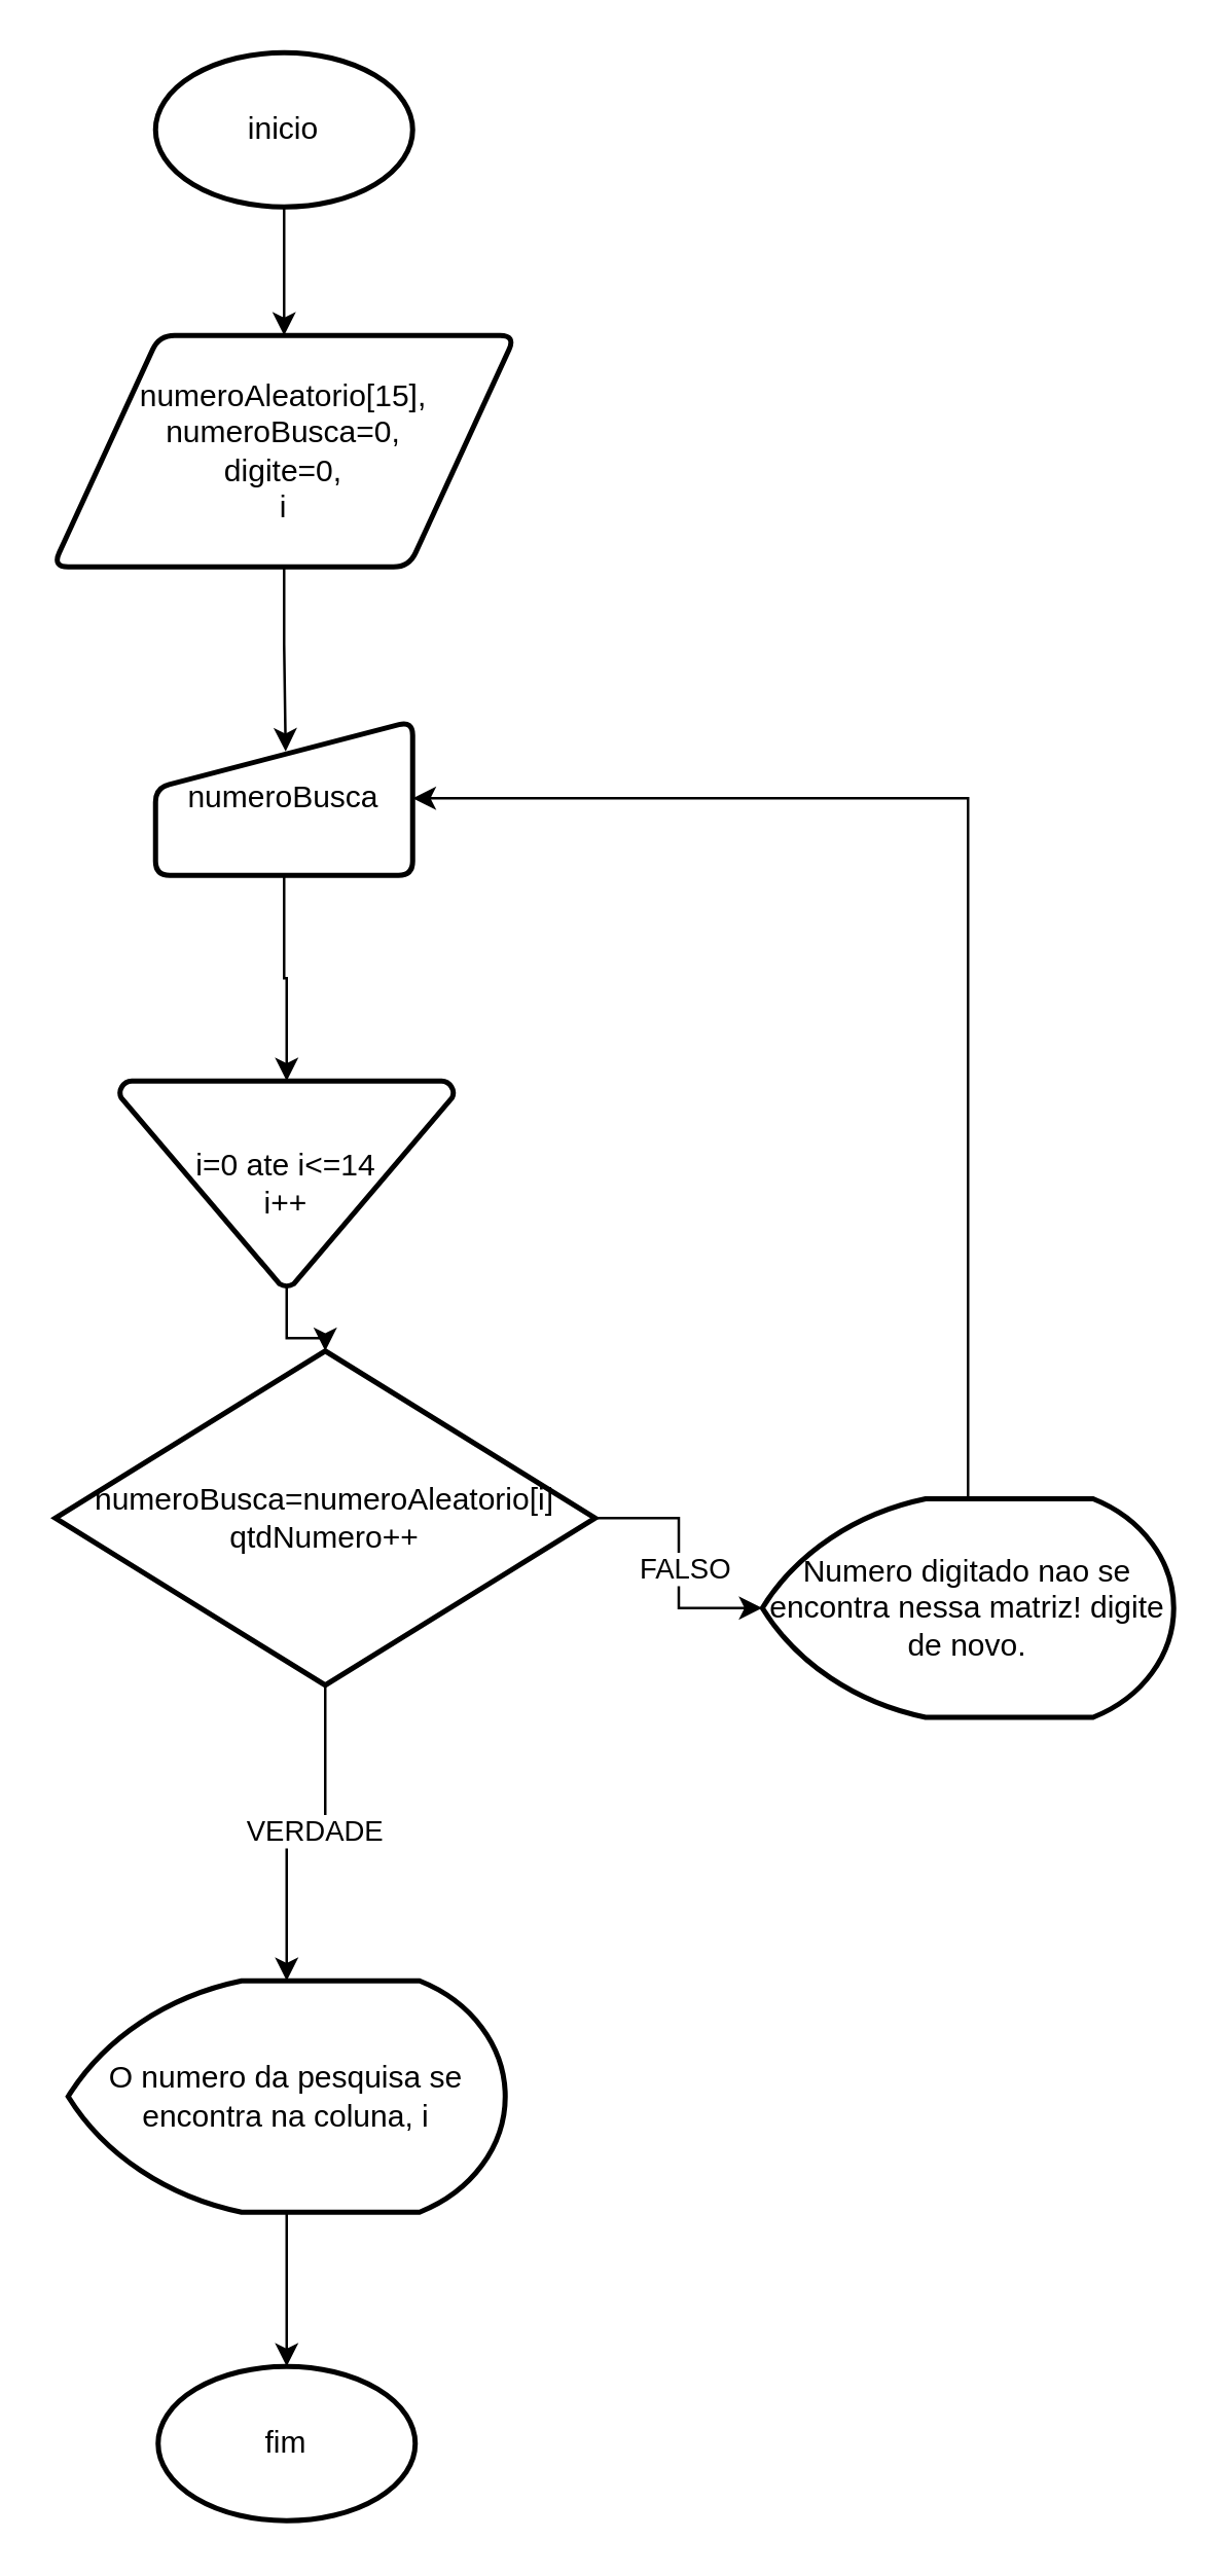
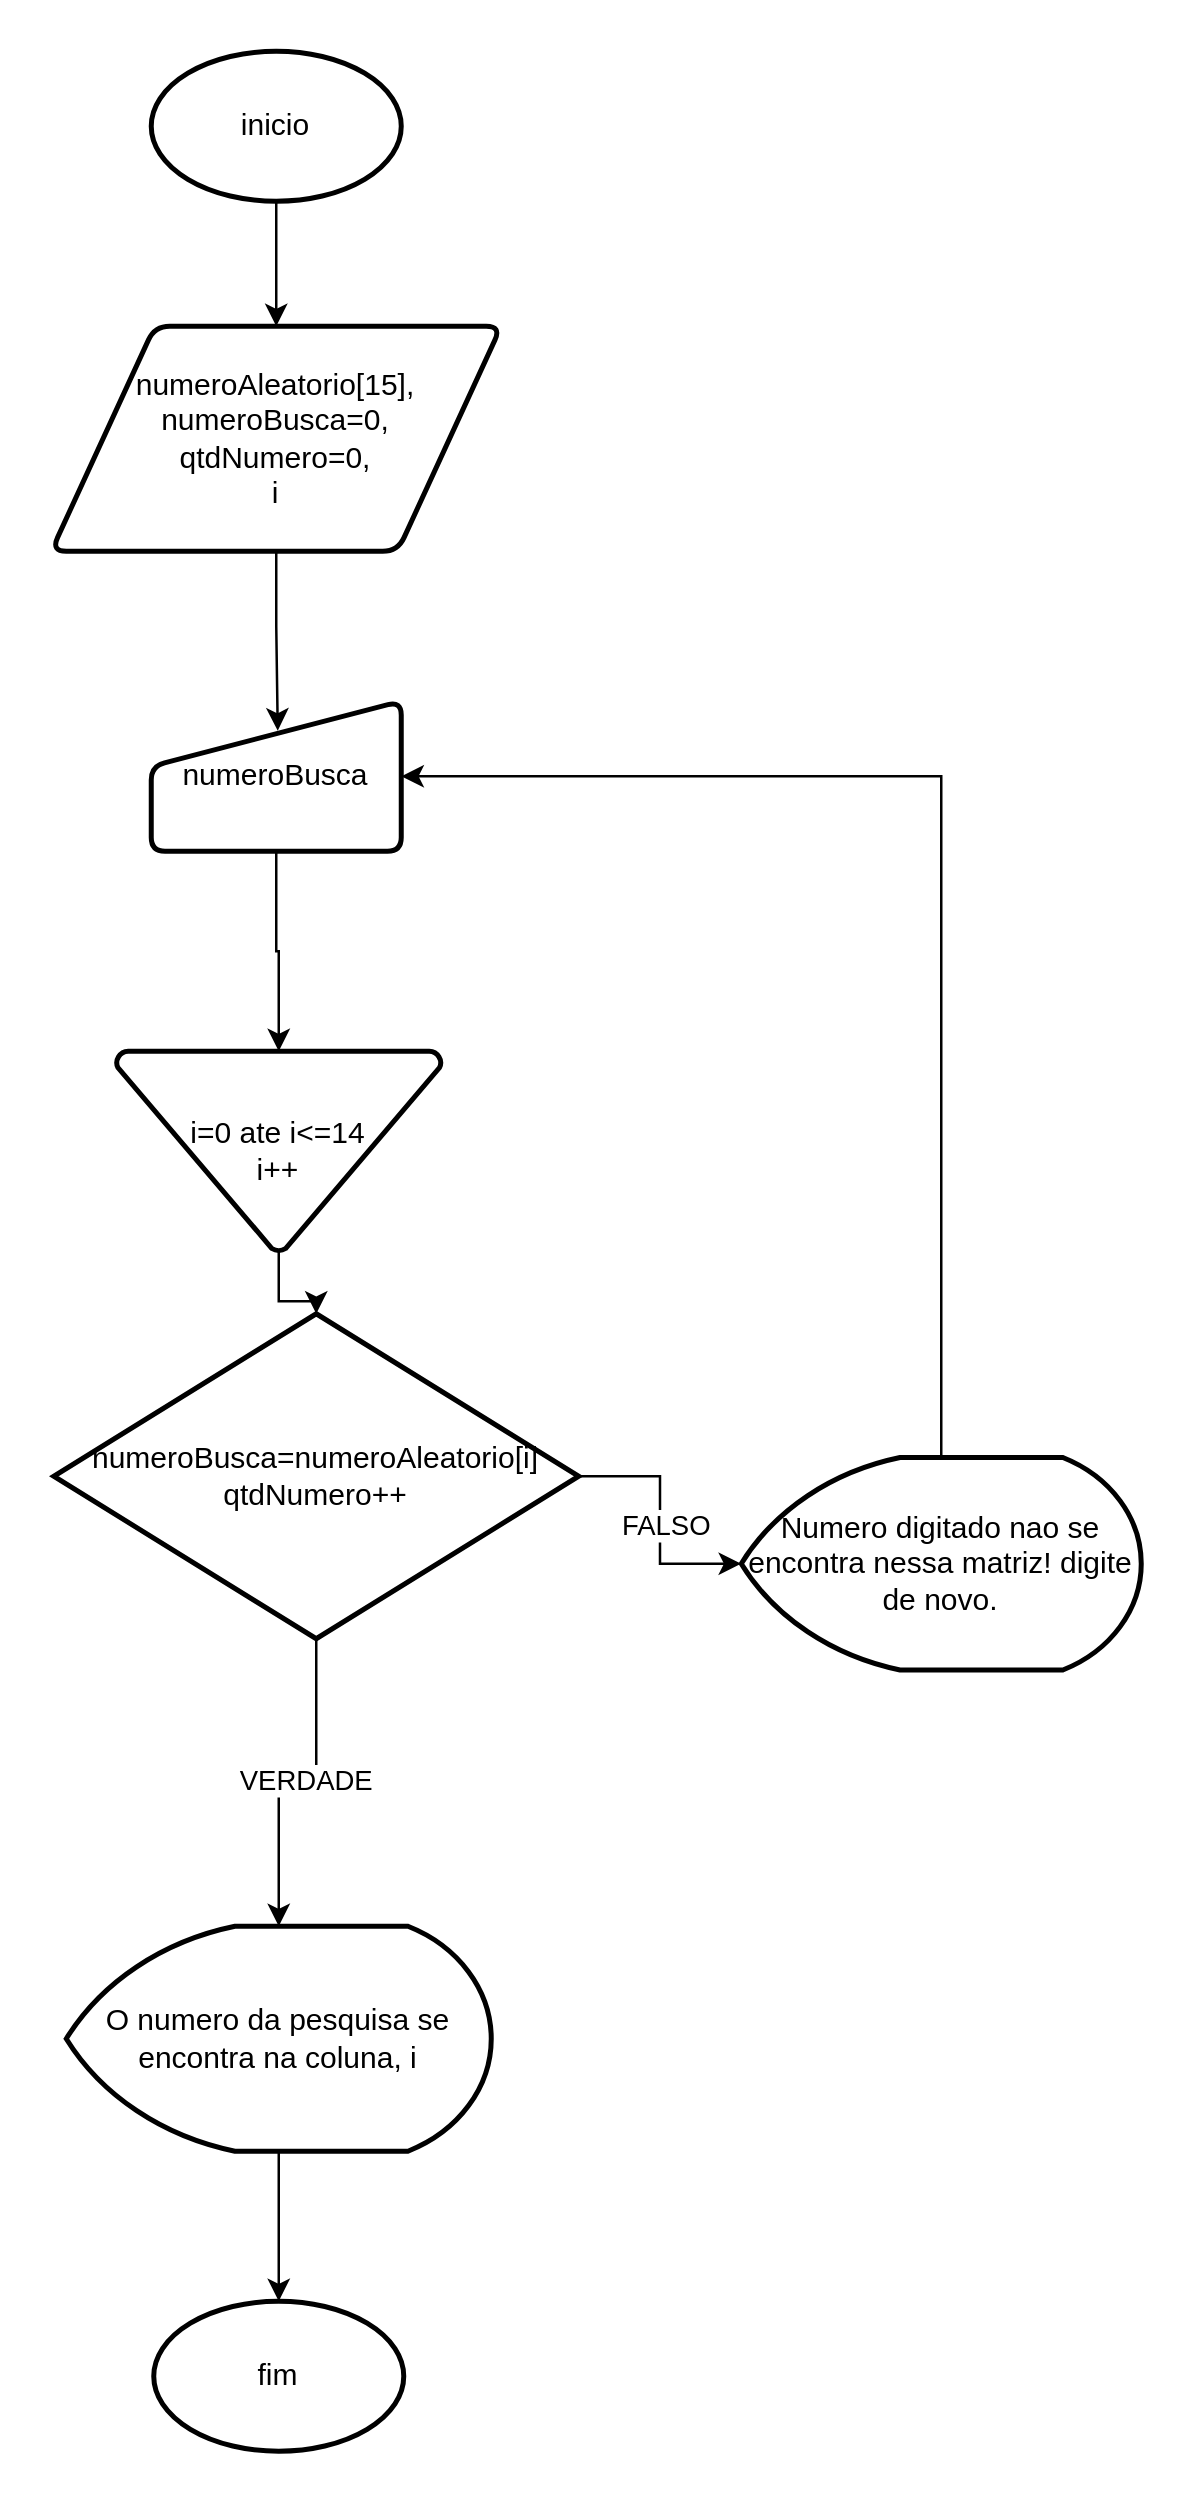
- <mxCell id="5" value="numeroAleatorio[15],&lt;div&gt;numeroBusca=0,&lt;/div&gt;&lt;div&gt;digite=0,&lt;/div&gt;&lt;div&gt;i&lt;/div&gt;" style="shape=parallelogram;html=1;strokeWidth=2;perimeter=parallelogramPerimeter;whiteSpace=wrap;rounded=1;arcSize=12;size=0.23;" vertex="1" parent="1"><mxGeometry x="20" y="130" width="180" height="90" as="geometry" /></mxCell>
+ <mxCell id="5" value="numeroAleatorio[15],&lt;div&gt;numeroBusca=0,&lt;/div&gt;&lt;div&gt;qtdNumero=0,&lt;/div&gt;&lt;div&gt;i&lt;/div&gt;" style="shape=parallelogram;html=1;strokeWidth=2;perimeter=parallelogramPerimeter;whiteSpace=wrap;rounded=1;arcSize=12;size=0.23;" vertex="1" parent="1"><mxGeometry x="20" y="130" width="180" height="90" as="geometry" /></mxCell>
